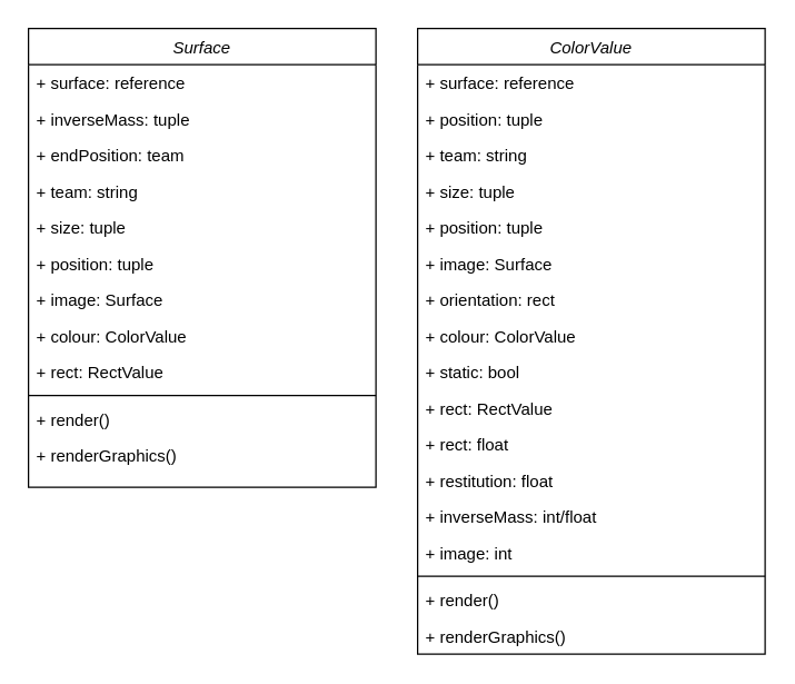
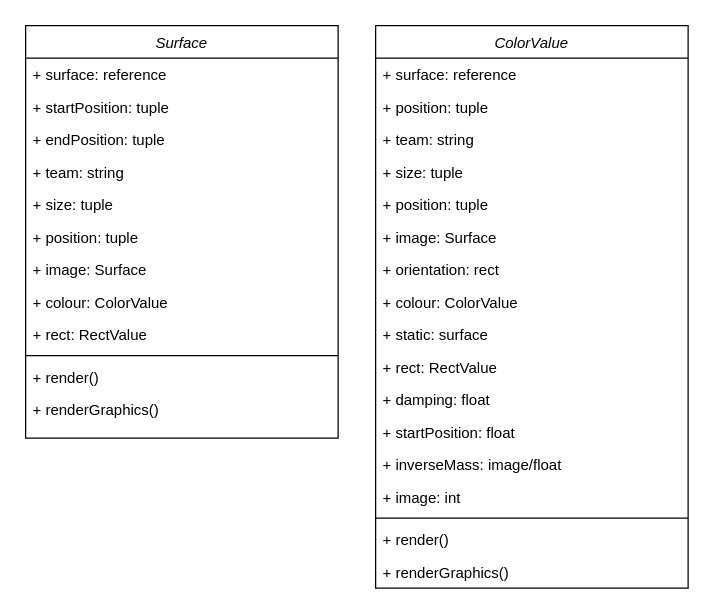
- <mxCell id="22" value="+ inverseMass: tuple" style="text;align=left;verticalAlign=top;spacingLeft=4;spacingRight=4;overflow=hidden;rotatable=0;points=[[0,0.5],[1,0.5]];portConstraint=eastwest;" vertex="1" parent="20"><mxGeometry y="52" width="250" height="26" as="geometry" /></mxCell>
+ <mxCell id="22" value="+ startPosition: tuple" style="text;align=left;verticalAlign=top;spacingLeft=4;spacingRight=4;overflow=hidden;rotatable=0;points=[[0,0.5],[1,0.5]];portConstraint=eastwest;" vertex="1" parent="20"><mxGeometry y="52" width="250" height="26" as="geometry" /></mxCell>
- <mxCell id="23" value="+ endPosition: team" style="text;align=left;verticalAlign=top;spacingLeft=4;spacingRight=4;overflow=hidden;rotatable=0;points=[[0,0.5],[1,0.5]];portConstraint=eastwest;" vertex="1" parent="20"><mxGeometry y="78" width="250" height="26" as="geometry" /></mxCell>
+ <mxCell id="23" value="+ endPosition: tuple" style="text;align=left;verticalAlign=top;spacingLeft=4;spacingRight=4;overflow=hidden;rotatable=0;points=[[0,0.5],[1,0.5]];portConstraint=eastwest;" vertex="1" parent="20"><mxGeometry y="78" width="250" height="26" as="geometry" /></mxCell>
- <mxCell id="11" value="+ static: bool" style="text;align=left;verticalAlign=top;spacingLeft=4;spacingRight=4;overflow=hidden;rotatable=0;points=[[0,0.5],[1,0.5]];portConstraint=eastwest;" vertex="1" parent="2"><mxGeometry y="234" width="250" height="26" as="geometry" /></mxCell>
+ <mxCell id="11" value="+ static: surface" style="text;align=left;verticalAlign=top;spacingLeft=4;spacingRight=4;overflow=hidden;rotatable=0;points=[[0,0.5],[1,0.5]];portConstraint=eastwest;" vertex="1" parent="2"><mxGeometry y="234" width="250" height="26" as="geometry" /></mxCell>
- <mxCell id="13" value="+ rect: float" style="text;align=left;verticalAlign=top;spacingLeft=4;spacingRight=4;overflow=hidden;rotatable=0;points=[[0,0.5],[1,0.5]];portConstraint=eastwest;" vertex="1" parent="2"><mxGeometry y="286" width="250" height="26" as="geometry" /></mxCell>
+ <mxCell id="13" value="+ damping: float" style="text;align=left;verticalAlign=top;spacingLeft=4;spacingRight=4;overflow=hidden;rotatable=0;points=[[0,0.5],[1,0.5]];portConstraint=eastwest;" vertex="1" parent="2"><mxGeometry y="286" width="250" height="26" as="geometry" /></mxCell>
- <mxCell id="14" value="+ restitution: float" style="text;align=left;verticalAlign=top;spacingLeft=4;spacingRight=4;overflow=hidden;rotatable=0;points=[[0,0.5],[1,0.5]];portConstraint=eastwest;" vertex="1" parent="2"><mxGeometry y="312" width="250" height="26" as="geometry" /></mxCell>
+ <mxCell id="14" value="+ startPosition: float" style="text;align=left;verticalAlign=top;spacingLeft=4;spacingRight=4;overflow=hidden;rotatable=0;points=[[0,0.5],[1,0.5]];portConstraint=eastwest;" vertex="1" parent="2"><mxGeometry y="312" width="250" height="26" as="geometry" /></mxCell>
- <mxCell id="15" value="+ inverseMass: int/float" style="text;align=left;verticalAlign=top;spacingLeft=4;spacingRight=4;overflow=hidden;rotatable=0;points=[[0,0.5],[1,0.5]];portConstraint=eastwest;" vertex="1" parent="2"><mxGeometry y="338" width="250" height="26" as="geometry" /></mxCell>
+ <mxCell id="15" value="+ inverseMass: image/float" style="text;align=left;verticalAlign=top;spacingLeft=4;spacingRight=4;overflow=hidden;rotatable=0;points=[[0,0.5],[1,0.5]];portConstraint=eastwest;" vertex="1" parent="2"><mxGeometry y="338" width="250" height="26" as="geometry" /></mxCell>
